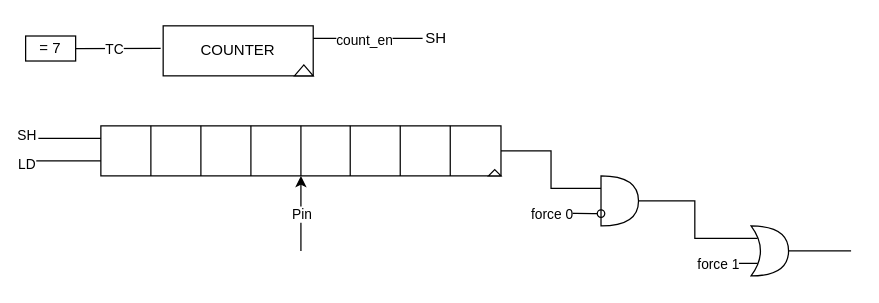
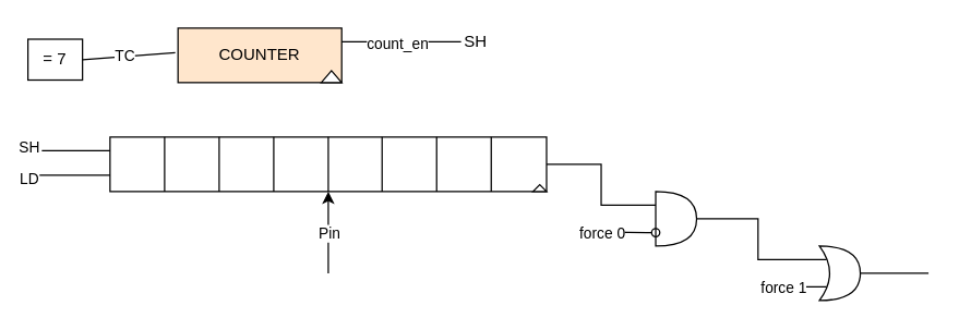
- <mxCell id="32" value="= 7" style="rounded=0;whiteSpace=wrap;html=1;" vertex="1" parent="1"><mxGeometry x="20" y="28.13" width="40" height="20" as="geometry" /></mxCell>
+ <mxCell id="32" value="= 7" style="rounded=0;whiteSpace=wrap;html=1;" vertex="1" parent="1"><mxGeometry x="20" y="28.13" width="40" height="30" as="geometry" /></mxCell>
- <mxCell id="22" value="COUNTER" style="rounded=0;whiteSpace=wrap;html=1;" vertex="1" parent="1"><mxGeometry x="130" y="20" width="120" height="40" as="geometry" /></mxCell>
+ <mxCell id="22" value="COUNTER" style="rounded=0;whiteSpace=wrap;html=1;fillColor=#ffe6cc;" vertex="1" parent="1"><mxGeometry x="130" y="20" width="120" height="40" as="geometry" /></mxCell>
